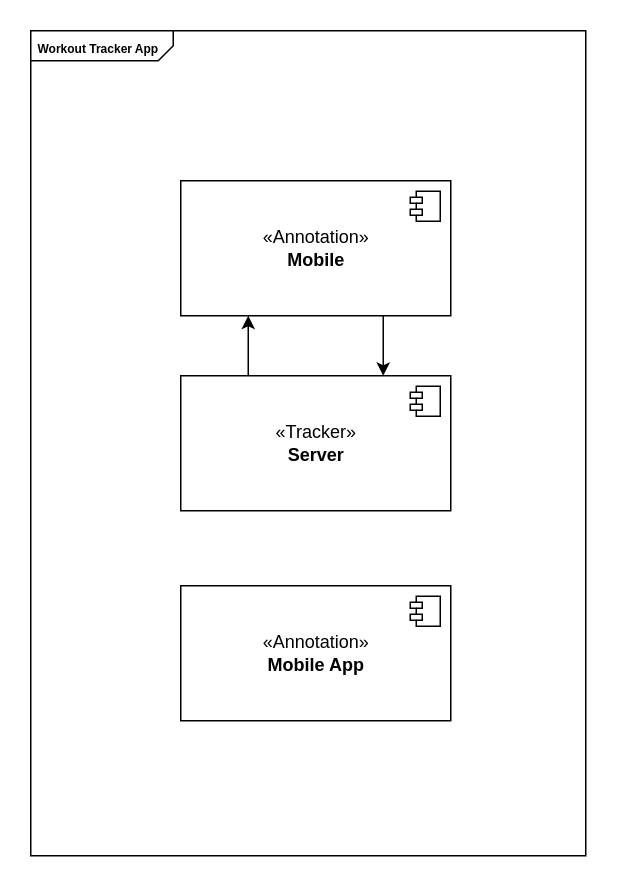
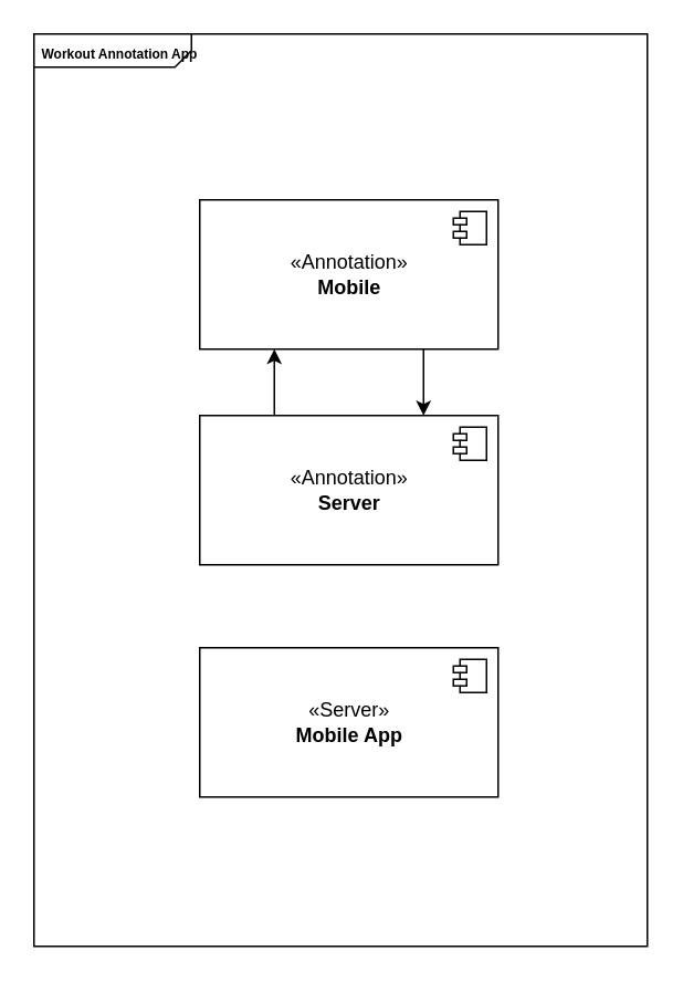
- <mxCell id="2" value="&lt;p style=&quot;margin: 0px ; margin-top: 4px ; margin-left: 5px ; text-align: left&quot;&gt;&lt;b&gt;&lt;font style=&quot;font-size: 8px&quot;&gt;Workout Tracker App&lt;/font&gt;&lt;/b&gt;&lt;/p&gt;" style="html=1;shape=mxgraph.sysml.package;overflow=fill;labelX=95;align=left;spacingLeft=5;verticalAlign=top;spacingTop=-3;" vertex="1" parent="1"><mxGeometry x="20" y="20" width="370" height="550" as="geometry" /></mxCell>
+ <mxCell id="2" value="&lt;p style=&quot;margin: 0px ; margin-top: 4px ; margin-left: 5px ; text-align: left&quot;&gt;&lt;b&gt;&lt;font style=&quot;font-size: 8px&quot;&gt;Workout Annotation App&lt;/font&gt;&lt;/b&gt;&lt;/p&gt;" style="html=1;shape=mxgraph.sysml.package;overflow=fill;labelX=95;align=left;spacingLeft=5;verticalAlign=top;spacingTop=-3;" vertex="1" parent="1"><mxGeometry x="20" y="20" width="370" height="550" as="geometry" /></mxCell>
- <mxCell id="7" value="«Tracker»&lt;br&gt;&lt;b&gt;Server&lt;/b&gt;" style="html=1;dropTarget=0;" vertex="1" parent="1"><mxGeometry x="120" y="250" width="180" height="90" as="geometry" /></mxCell>
+ <mxCell id="7" value="«Annotation»&lt;br&gt;&lt;b&gt;Server&lt;/b&gt;" style="html=1;dropTarget=0;" vertex="1" parent="1"><mxGeometry x="120" y="250" width="180" height="90" as="geometry" /></mxCell>
- <mxCell id="9" value="«Annotation»&lt;br&gt;&lt;b&gt;Mobile App&lt;/b&gt;" style="html=1;dropTarget=0;" vertex="1" parent="1"><mxGeometry x="120" y="390" width="180" height="90" as="geometry" /></mxCell>
+ <mxCell id="9" value="«Server»&lt;br&gt;&lt;b&gt;Mobile App&lt;/b&gt;" style="html=1;dropTarget=0;" vertex="1" parent="1"><mxGeometry x="120" y="390" width="180" height="90" as="geometry" /></mxCell>
